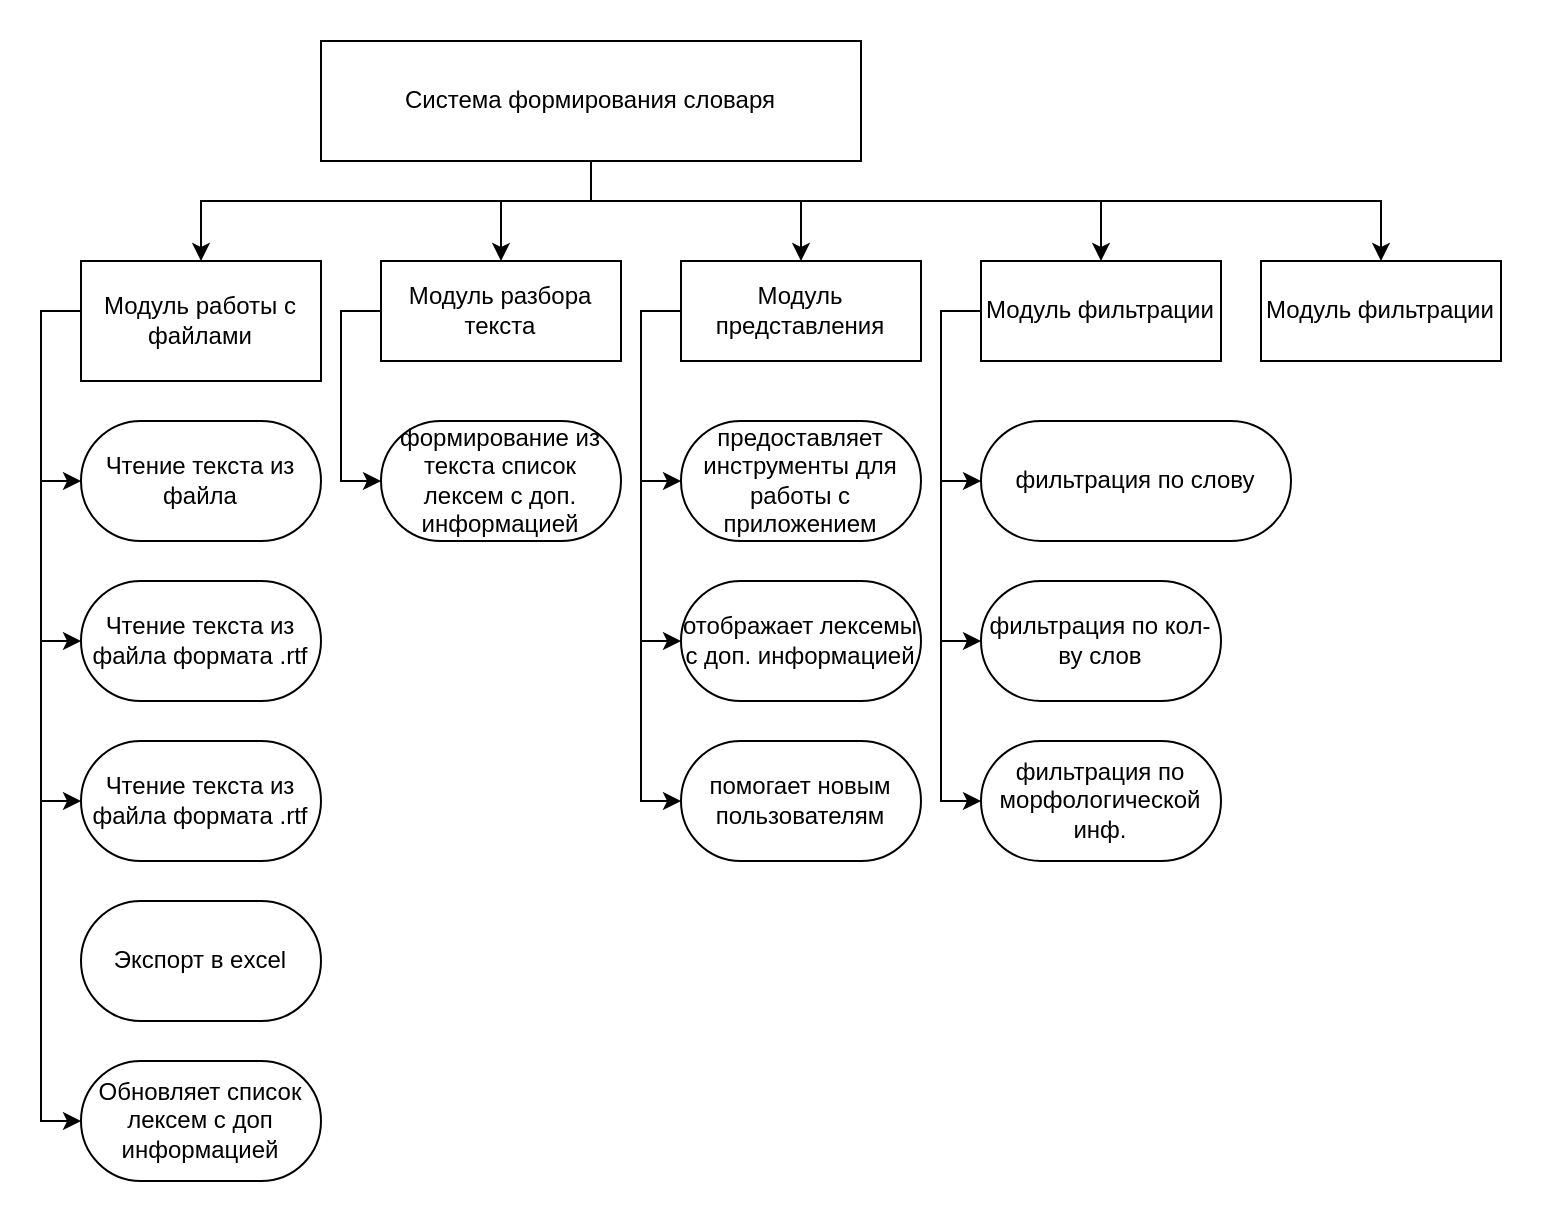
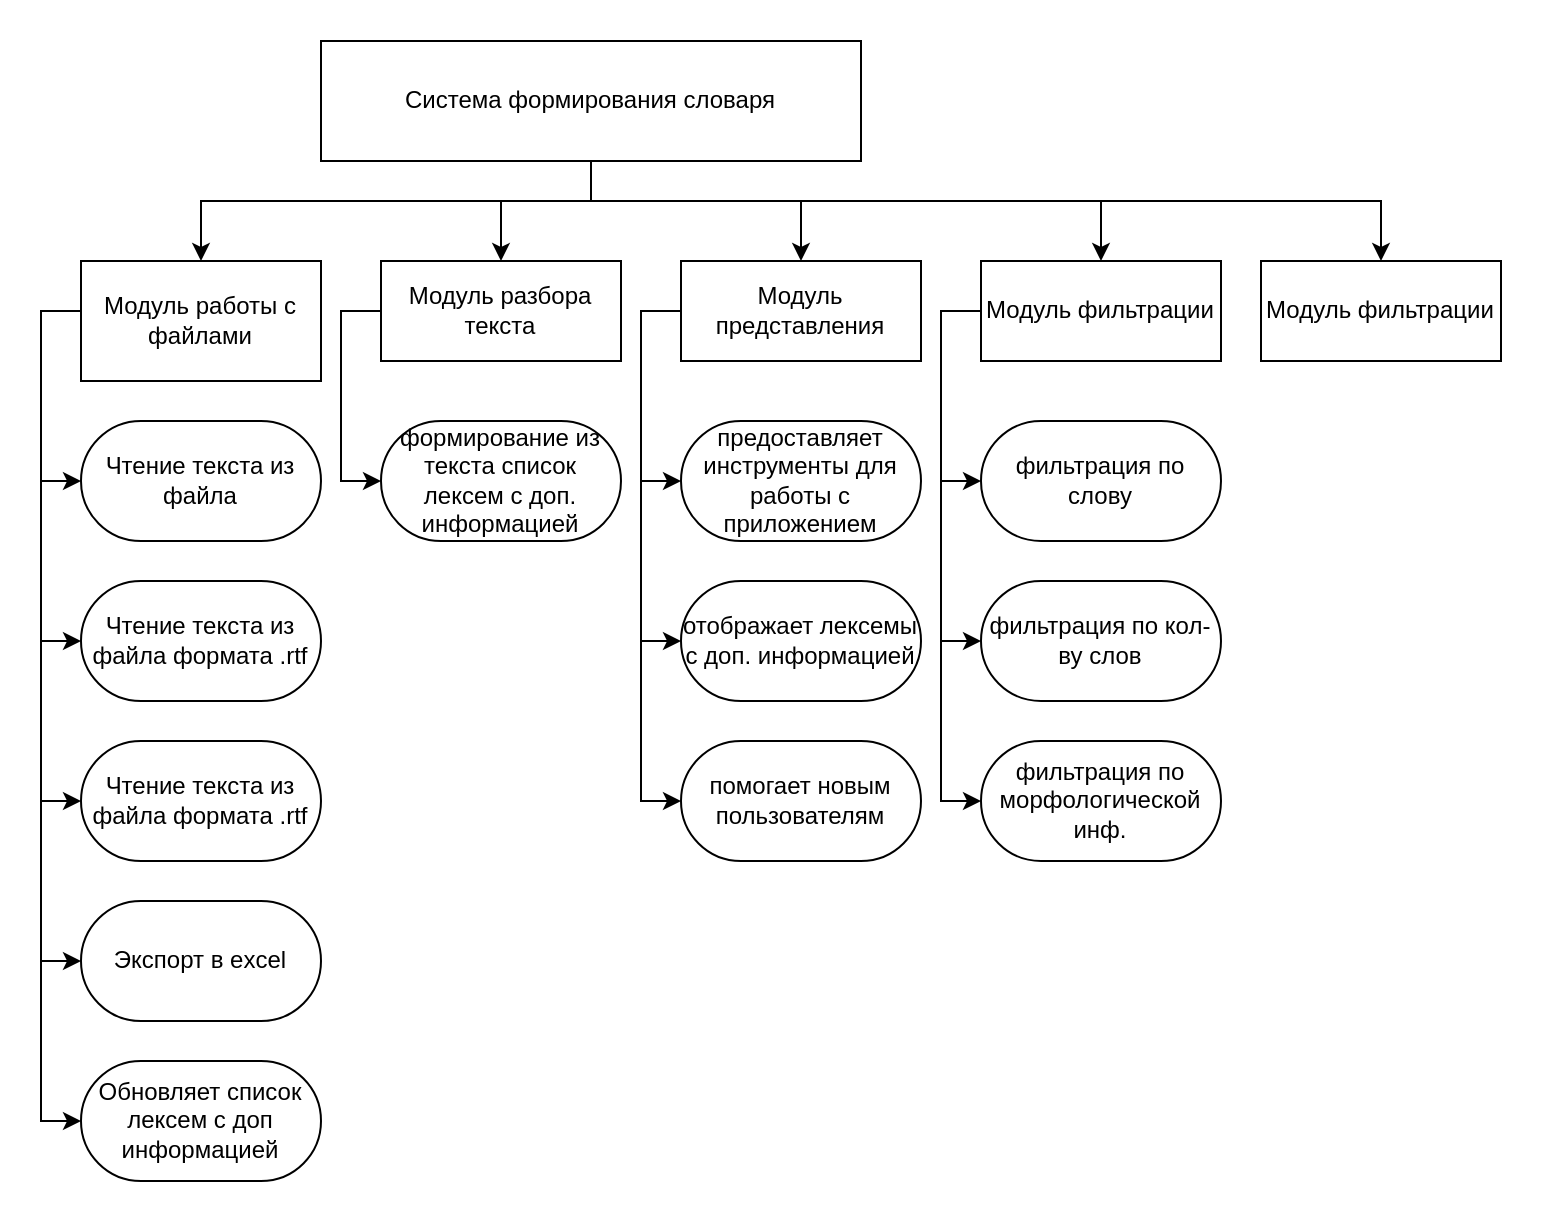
- <mxCell id="31" value="фильтрация по слову" style="rounded=1;whiteSpace=wrap;html=1;arcSize=50;" vertex="1" parent="1"><mxGeometry x="490" y="210" width="155" height="60" as="geometry" /></mxCell>
+ <mxCell id="31" value="фильтрация по слову" style="rounded=1;whiteSpace=wrap;html=1;arcSize=50;" vertex="1" parent="1"><mxGeometry x="490" y="210" width="120" height="60" as="geometry" /></mxCell>
+ <mxCell id="11" style="edgeStyle=orthogonalEdgeStyle;rounded=0;orthogonalLoop=1;jettySize=auto;html=1;entryX=0;entryY=0.5;entryDx=0;entryDy=0;" edge="1" parent="1" source="13" target="17"><mxGeometry relative="1" as="geometry"><Array as="points"><mxPoint x="20" y="155" /><mxPoint x="20" y="480" /></Array></mxGeometry></mxCell>
